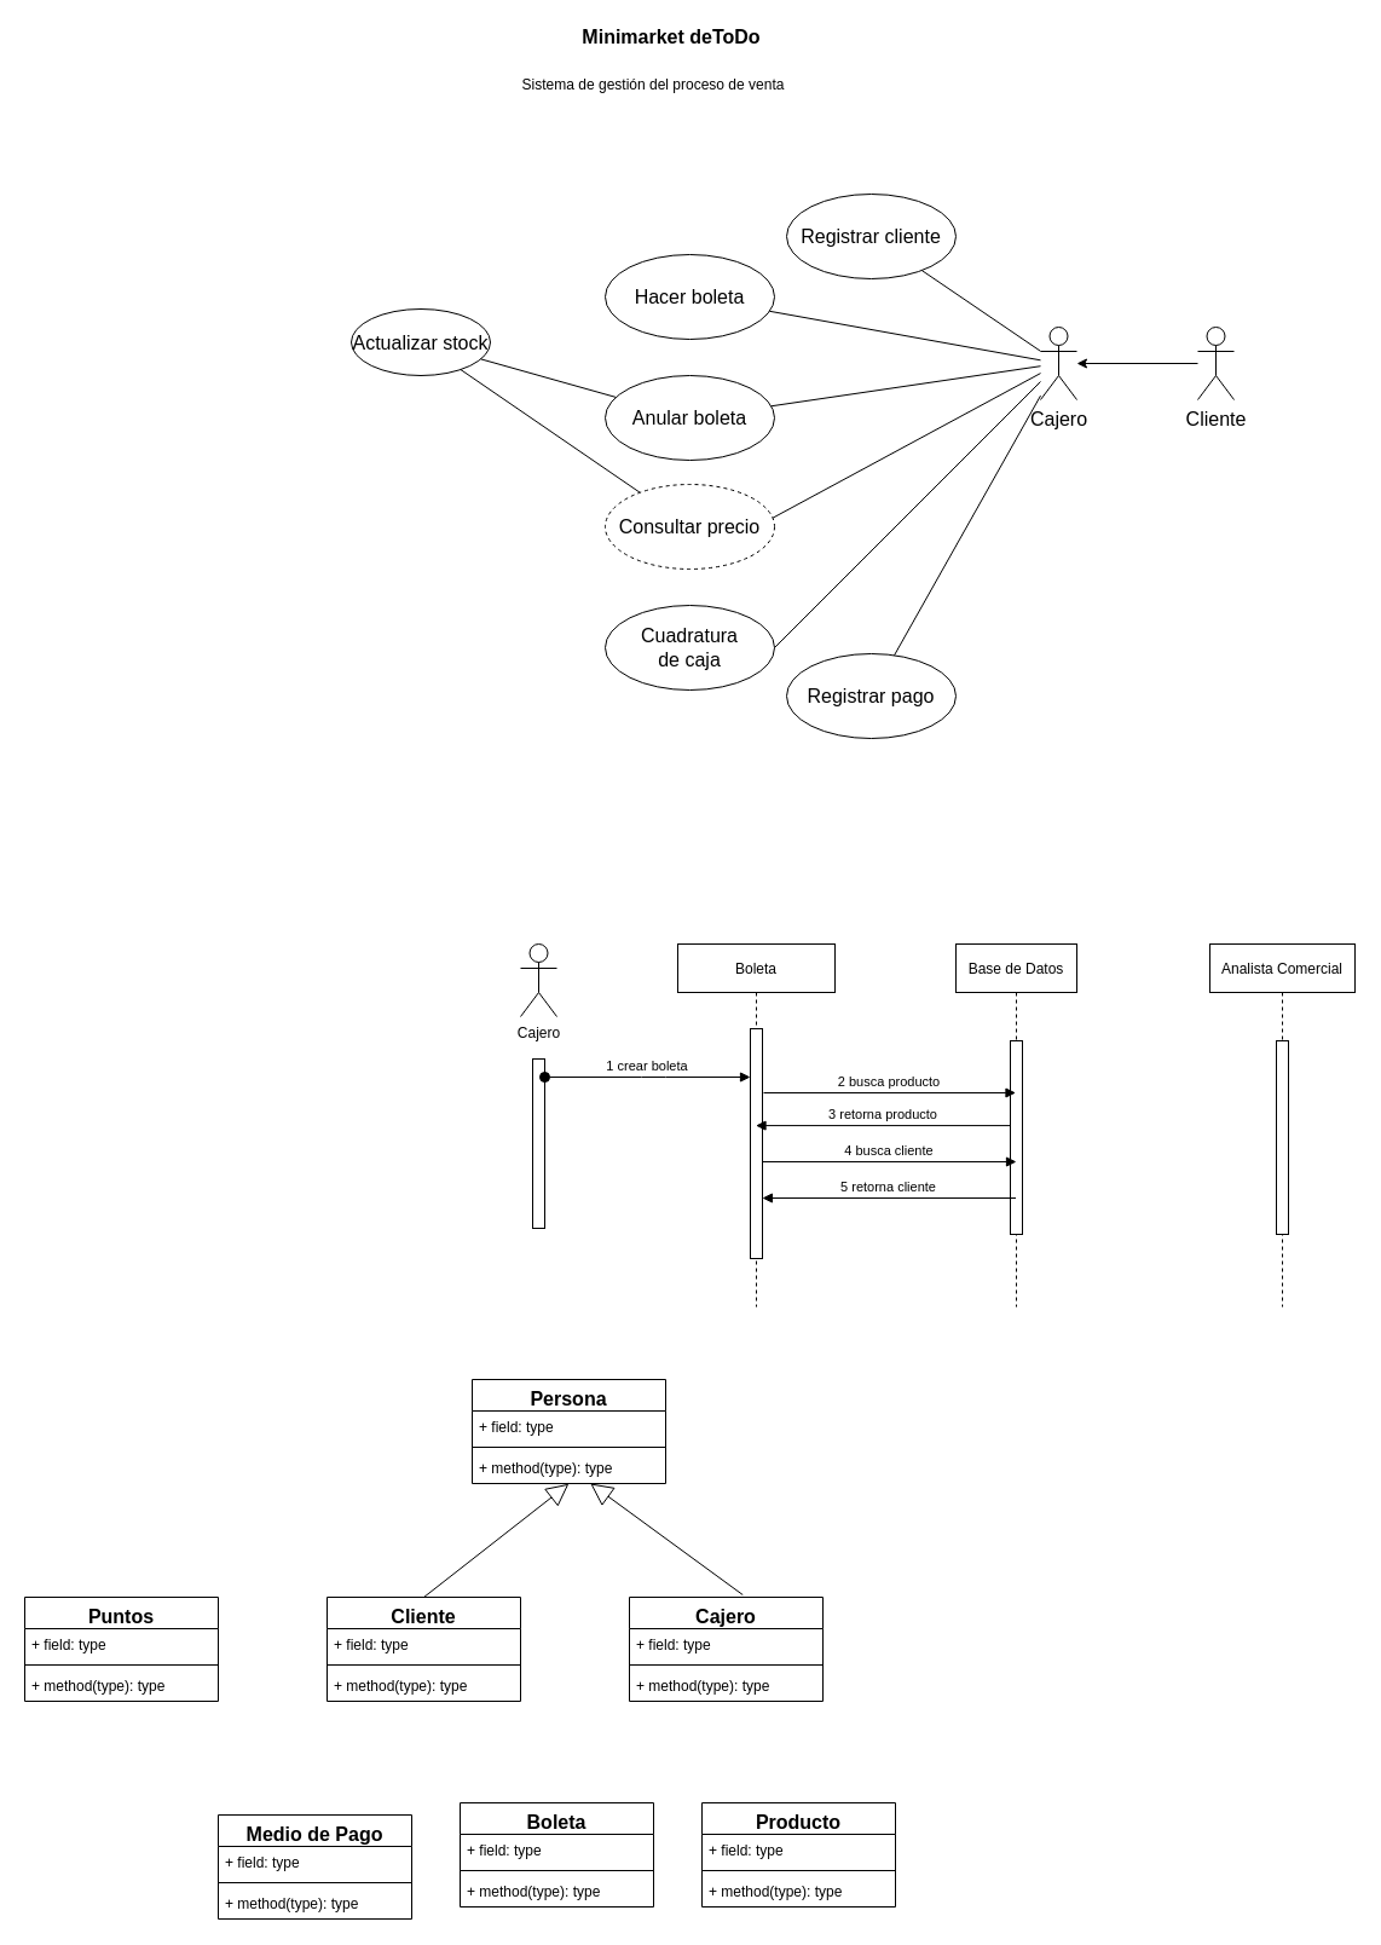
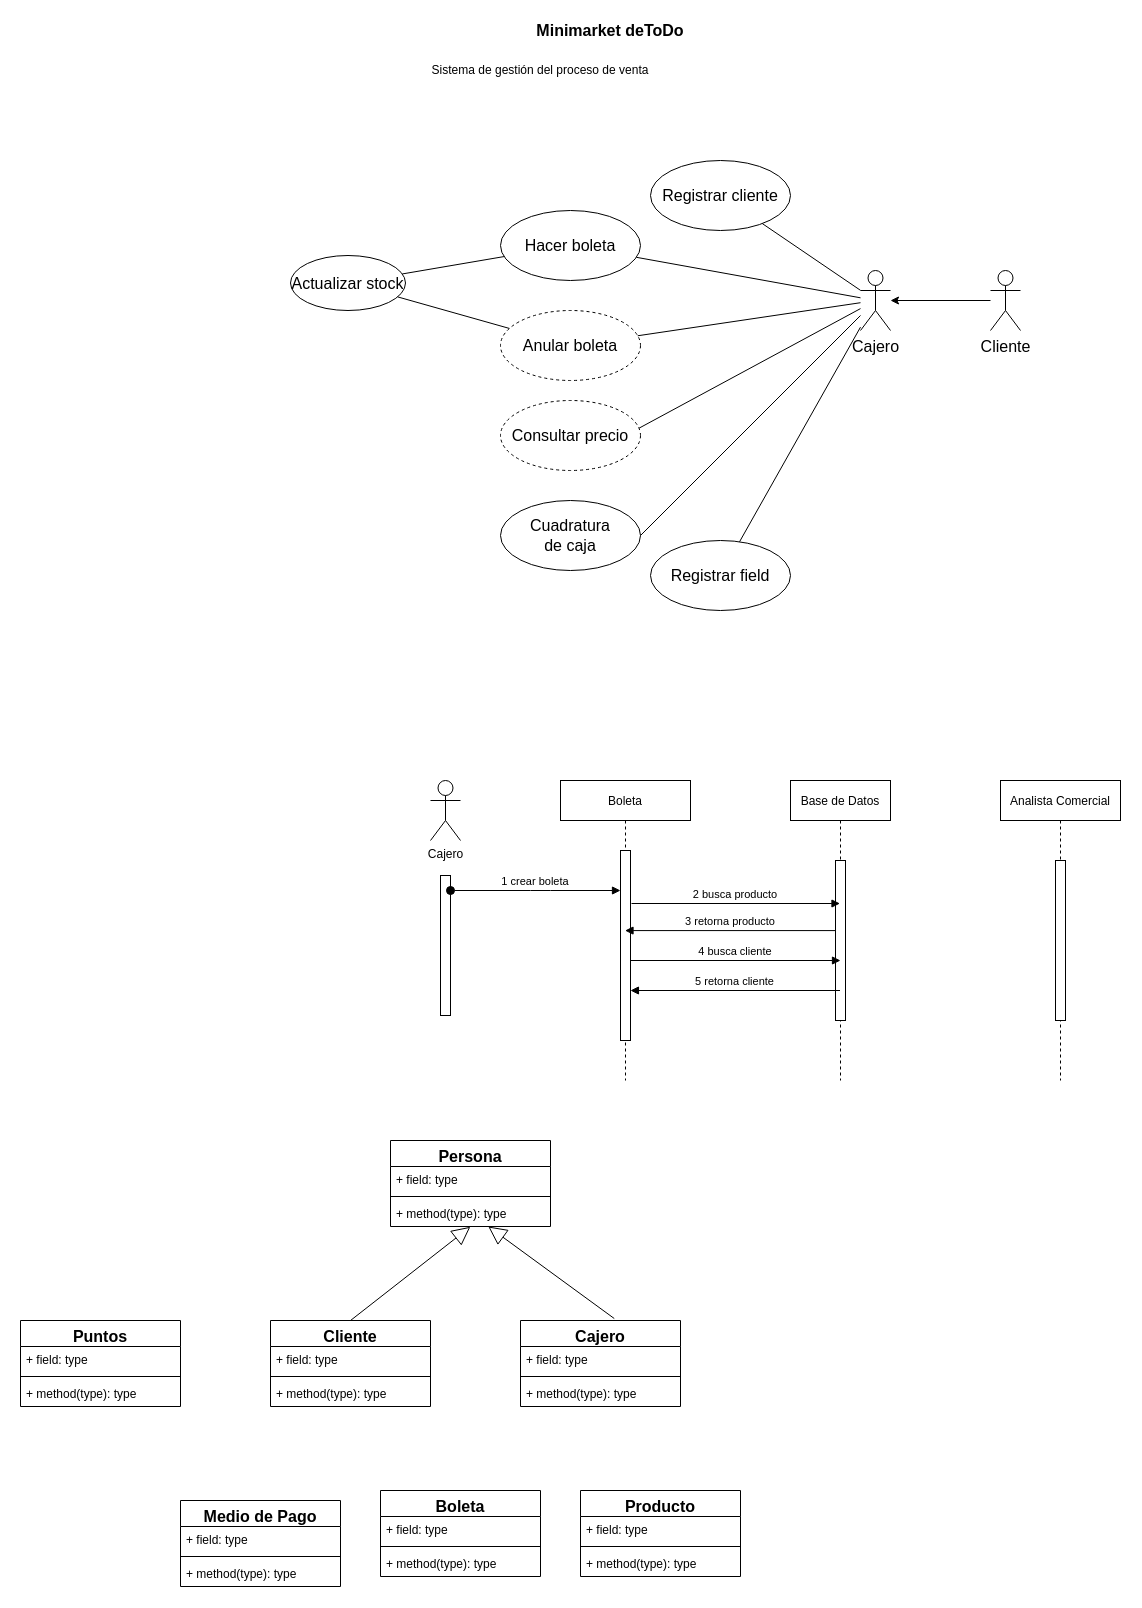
- <mxCell id="12" value="Minimarket deToDo" style="text;html=1;strokeColor=none;fillColor=none;align=center;verticalAlign=middle;whiteSpace=wrap;rounded=0;fontStyle=1;fontSize=16;" vertex="1" parent="1"><mxGeometry y="20" width="190" height="20" as="geometry" x="460" /></mxCell>
+ <mxCell id="12" value="Minimarket deToDo" style="text;html=1;strokeColor=none;fillColor=none;align=center;verticalAlign=middle;whiteSpace=wrap;rounded=0;fontStyle=1;fontSize=16;" vertex="1" parent="1"><mxGeometry x="515" y="20" width="190" height="20" as="geometry" /></mxCell>
- <mxCell id="22" value="Anular boleta" style="ellipse;whiteSpace=wrap;html=1;fontSize=16;" vertex="1" parent="1"><mxGeometry x="500" y="310" width="140" height="70" as="geometry" /></mxCell>
+ <mxCell id="22" value="Anular boleta" style="ellipse;whiteSpace=wrap;html=1;fontSize=16;dashed=1;" vertex="1" parent="1"><mxGeometry x="500" y="310" width="140" height="70" as="geometry" /></mxCell>
- <mxCell id="19" value="" style="endArrow=none;html=1;fontSize=16;" edge="1" parent="1" source="18" target="20"><mxGeometry width="50" height="50" relative="1" as="geometry"><mxPoint x="610" as="sourcePoint" y="520" /><mxPoint x="600" y="370" as="targetPoint" /></mxGeometry></mxCell>
+ <mxCell id="19" value="" style="endArrow=none;html=1;fontSize=16;" edge="1" parent="1" source="18" target="17"><mxGeometry width="50" height="50" relative="1" as="geometry"><mxPoint x="610" as="sourcePoint" y="520" /><mxPoint x="600" y="370" as="targetPoint" /></mxGeometry></mxCell>
- <mxCell id="62" value="Registrar pago" style="ellipse;whiteSpace=wrap;html=1;fontSize=16;" vertex="1" parent="1"><mxGeometry x="650" y="540" width="140" height="70" as="geometry" /></mxCell>
+ <mxCell id="62" value="Registrar field" style="ellipse;whiteSpace=wrap;html=1;fontSize=16;" vertex="1" parent="1"><mxGeometry x="650" y="540" width="140" height="70" as="geometry" /></mxCell>
